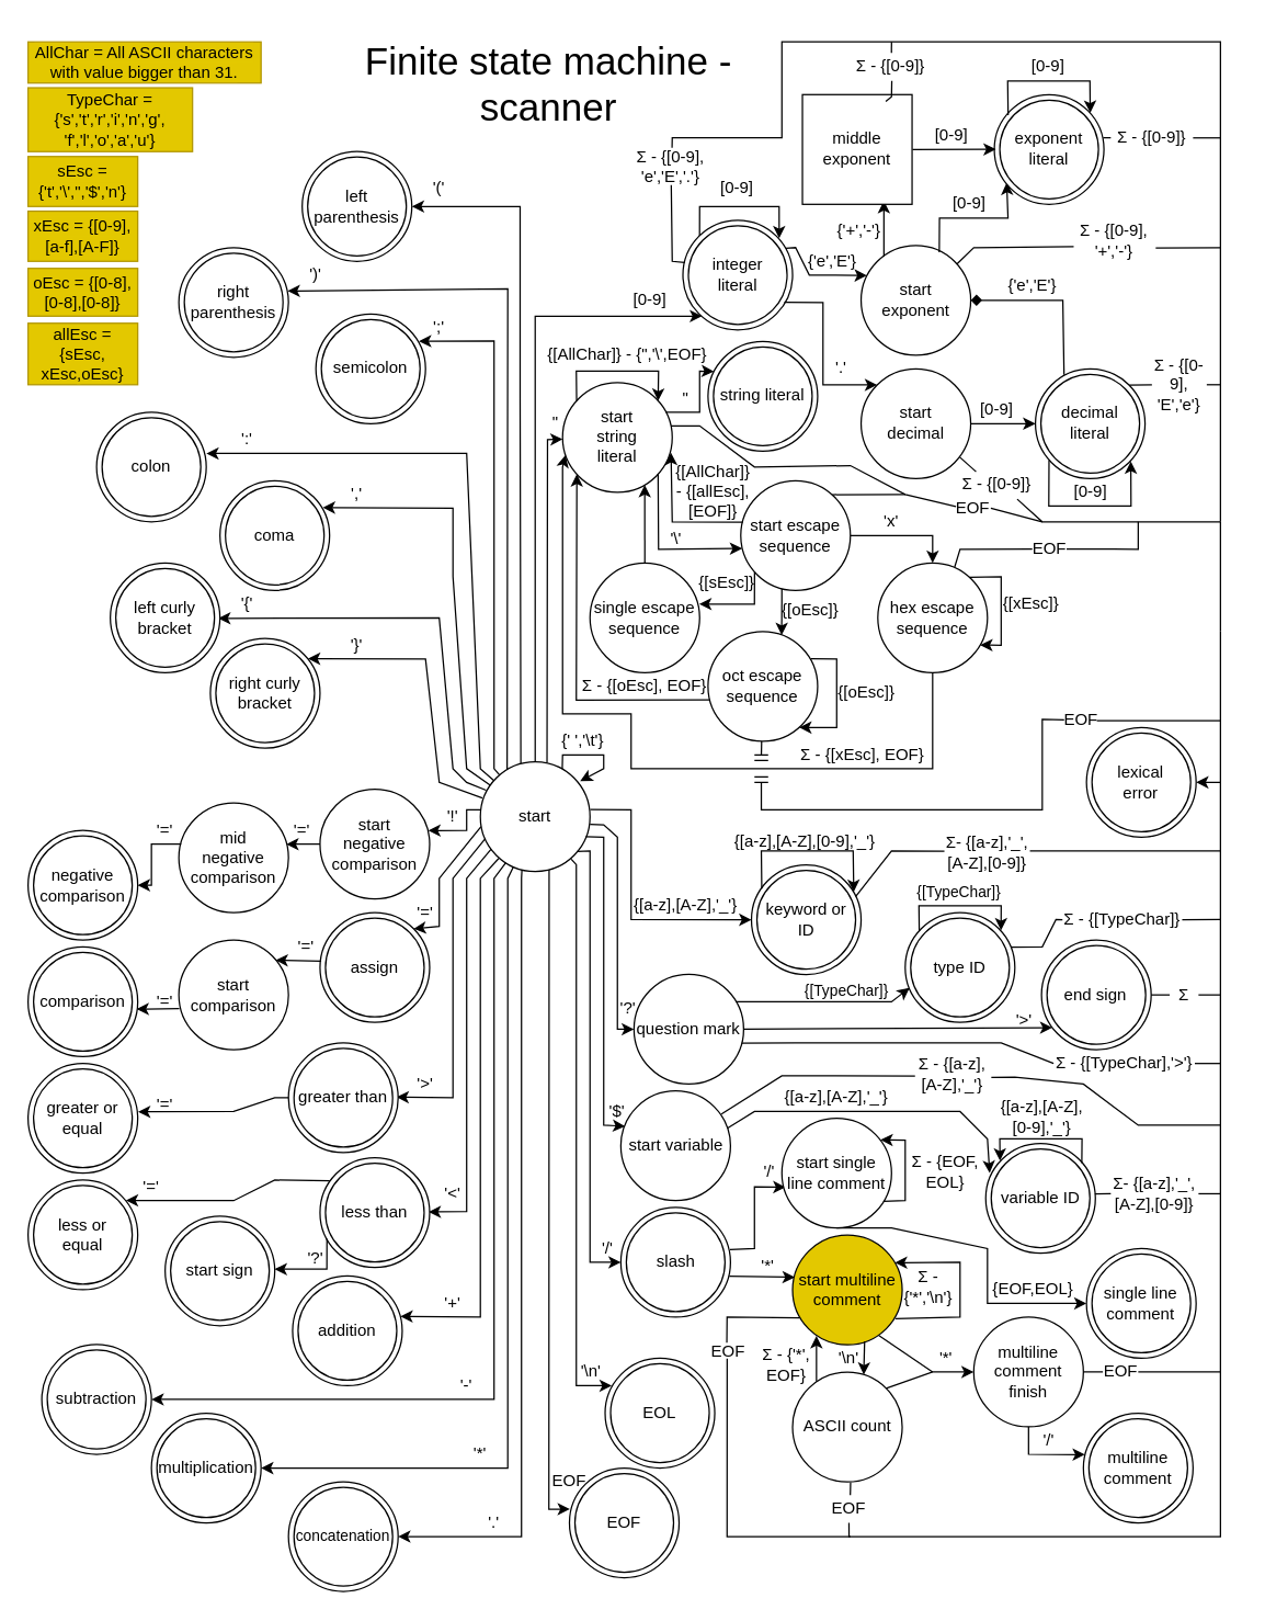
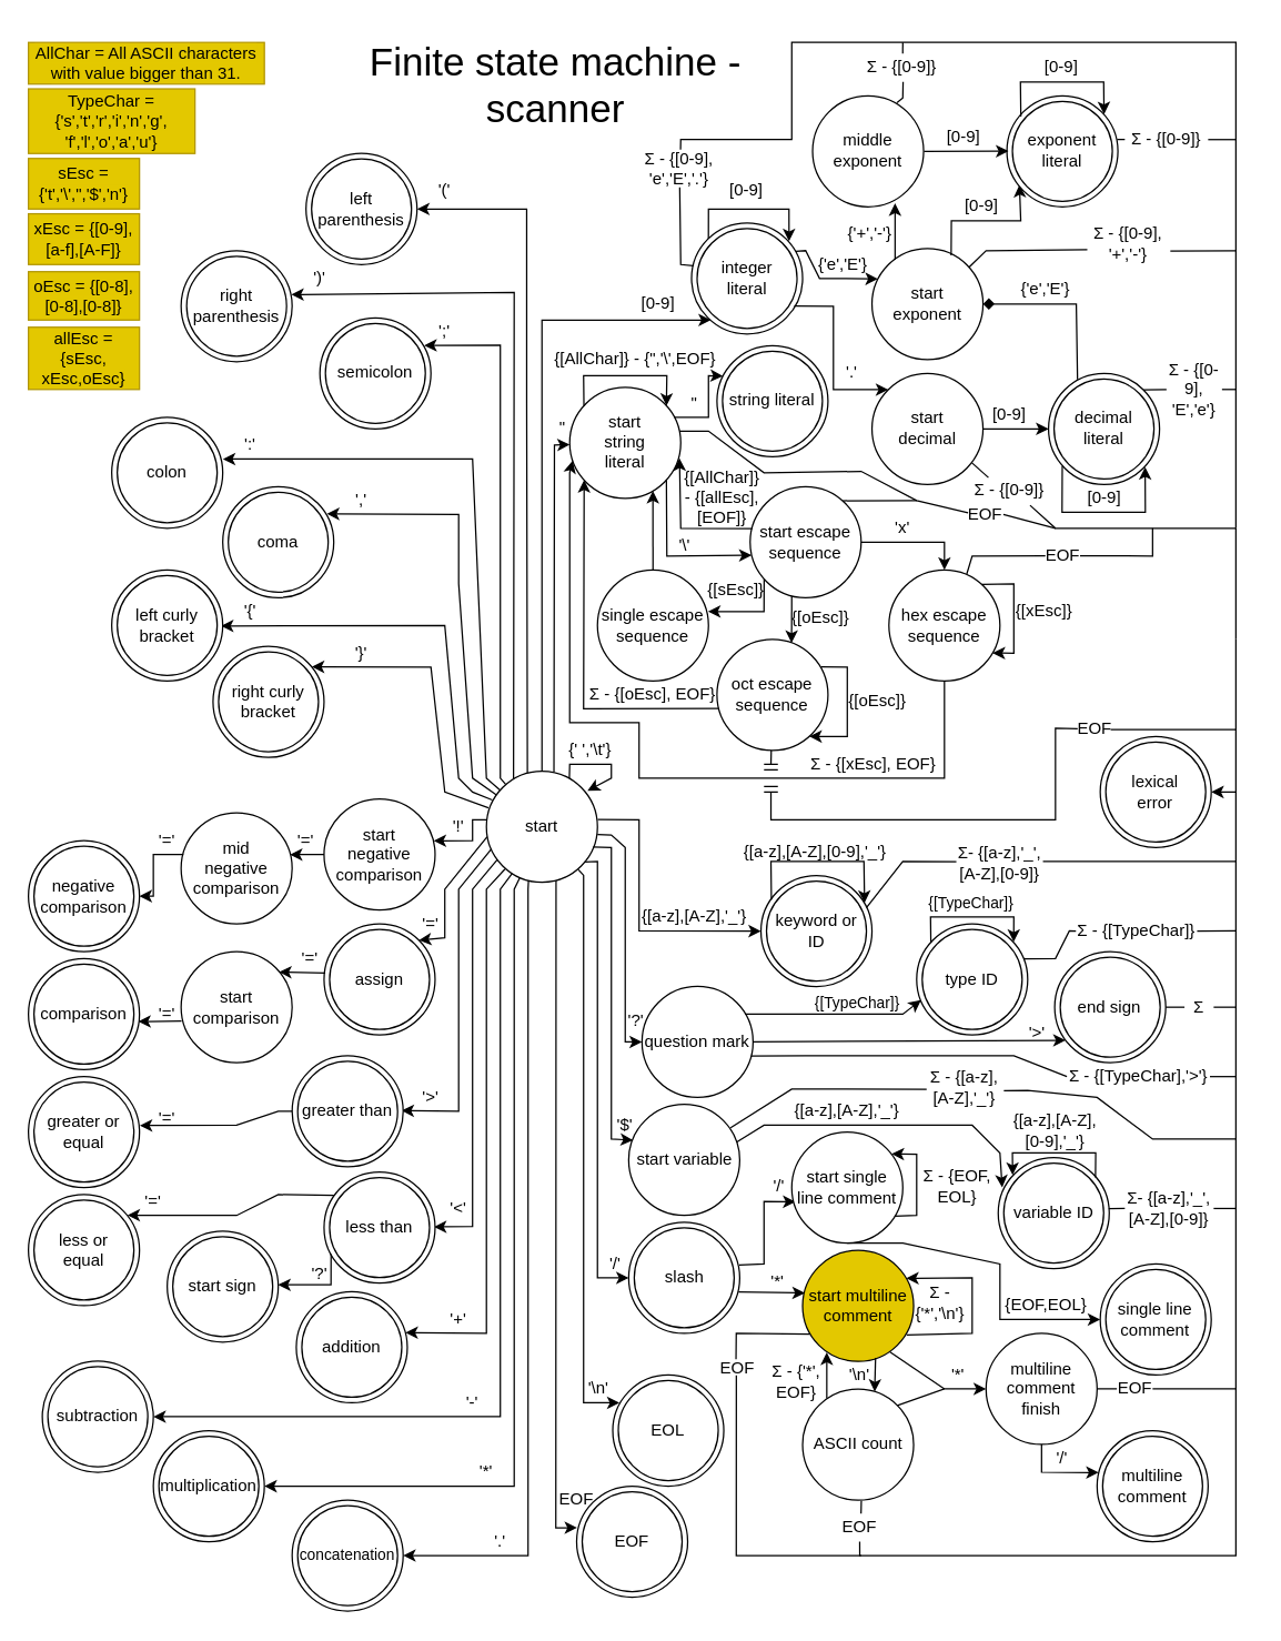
- <mxCell id="56" value="middle exponent" style="whiteSpace=wrap;html=1;aspect=fixed;rounded=0;" parent="1" vertex="1"><mxGeometry x="585" y="68.44" width="80" height="80" as="geometry" /></mxCell>
+ <mxCell id="56" value="middle exponent" style="ellipse;whiteSpace=wrap;html=1;aspect=fixed;" parent="1" vertex="1"><mxGeometry x="585" y="68.44" width="80" height="80" as="geometry" /></mxCell>
- <mxCell id="23" value="colon" style="ellipse;shape=doubleEllipse;whiteSpace=wrap;html=1;aspect=fixed;" parent="1" vertex="1"><mxGeometry x="70" y="300" width="80" height="80" as="geometry" /></mxCell>
+ <mxCell id="23" value="colon" style="ellipse;shape=doubleEllipse;whiteSpace=wrap;html=1;aspect=fixed;" parent="1" vertex="1"><mxGeometry x="80" y="300" width="80" height="80" as="geometry" /></mxCell>
